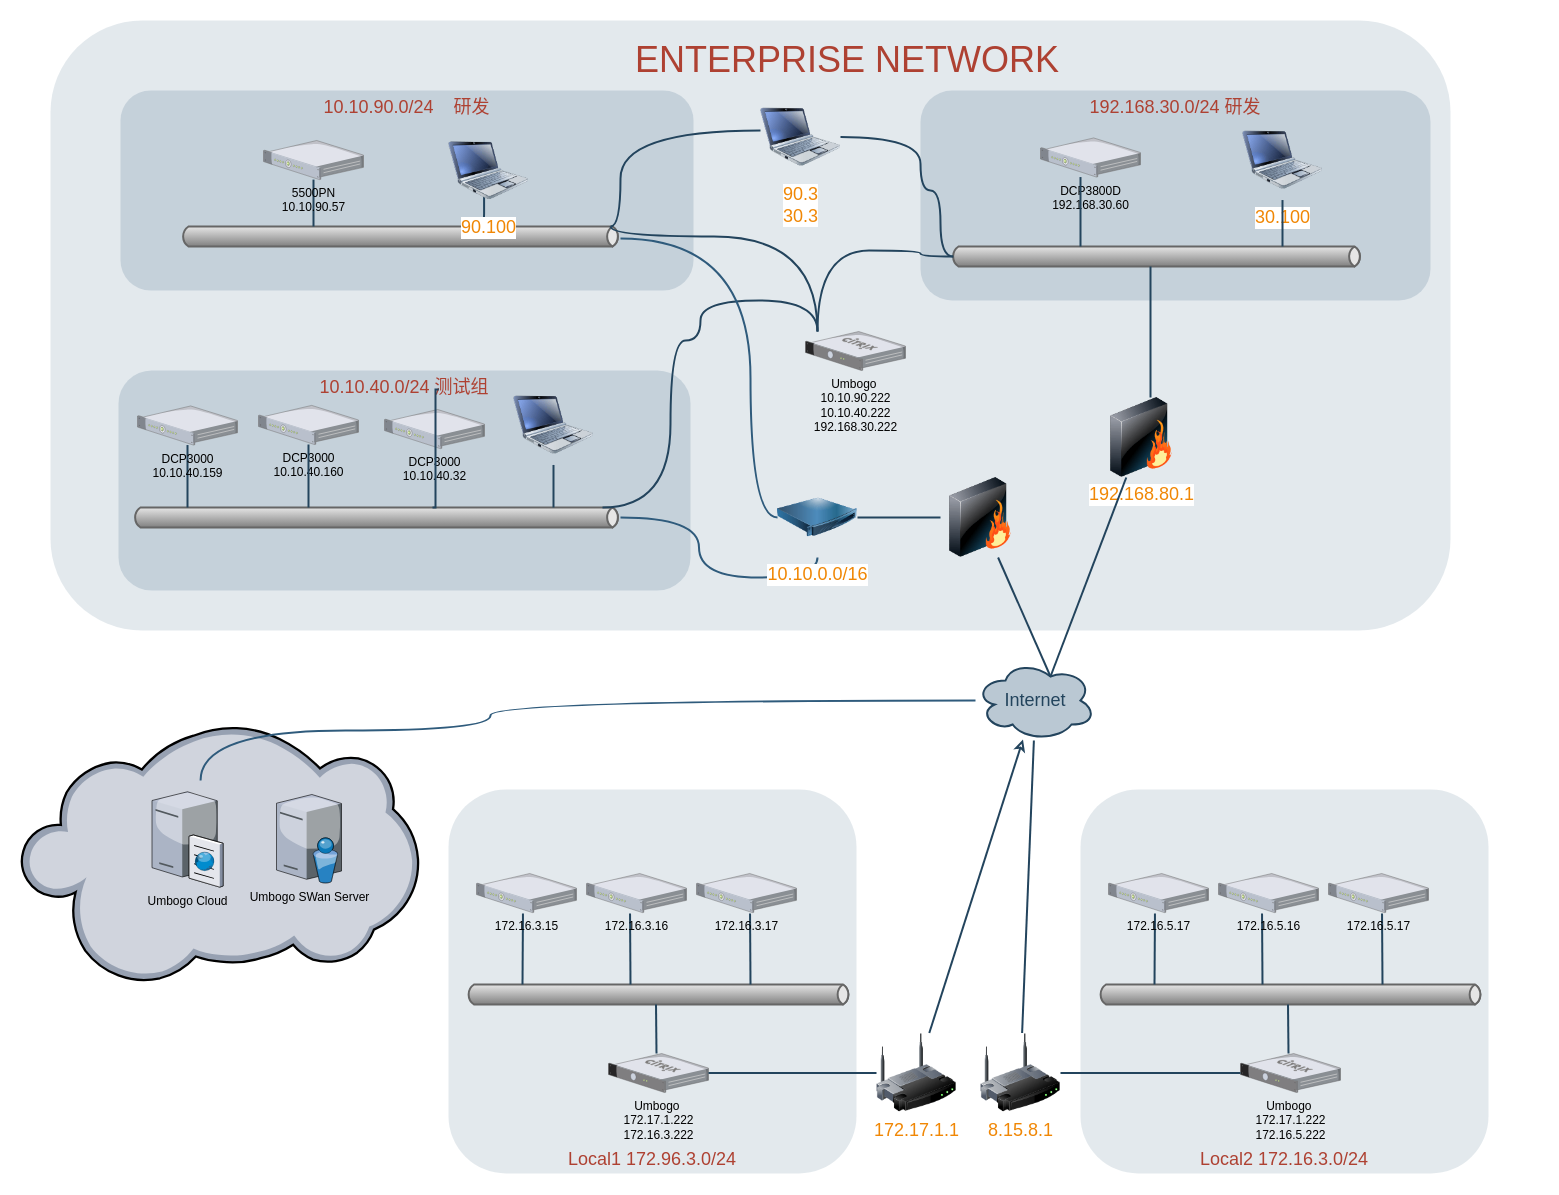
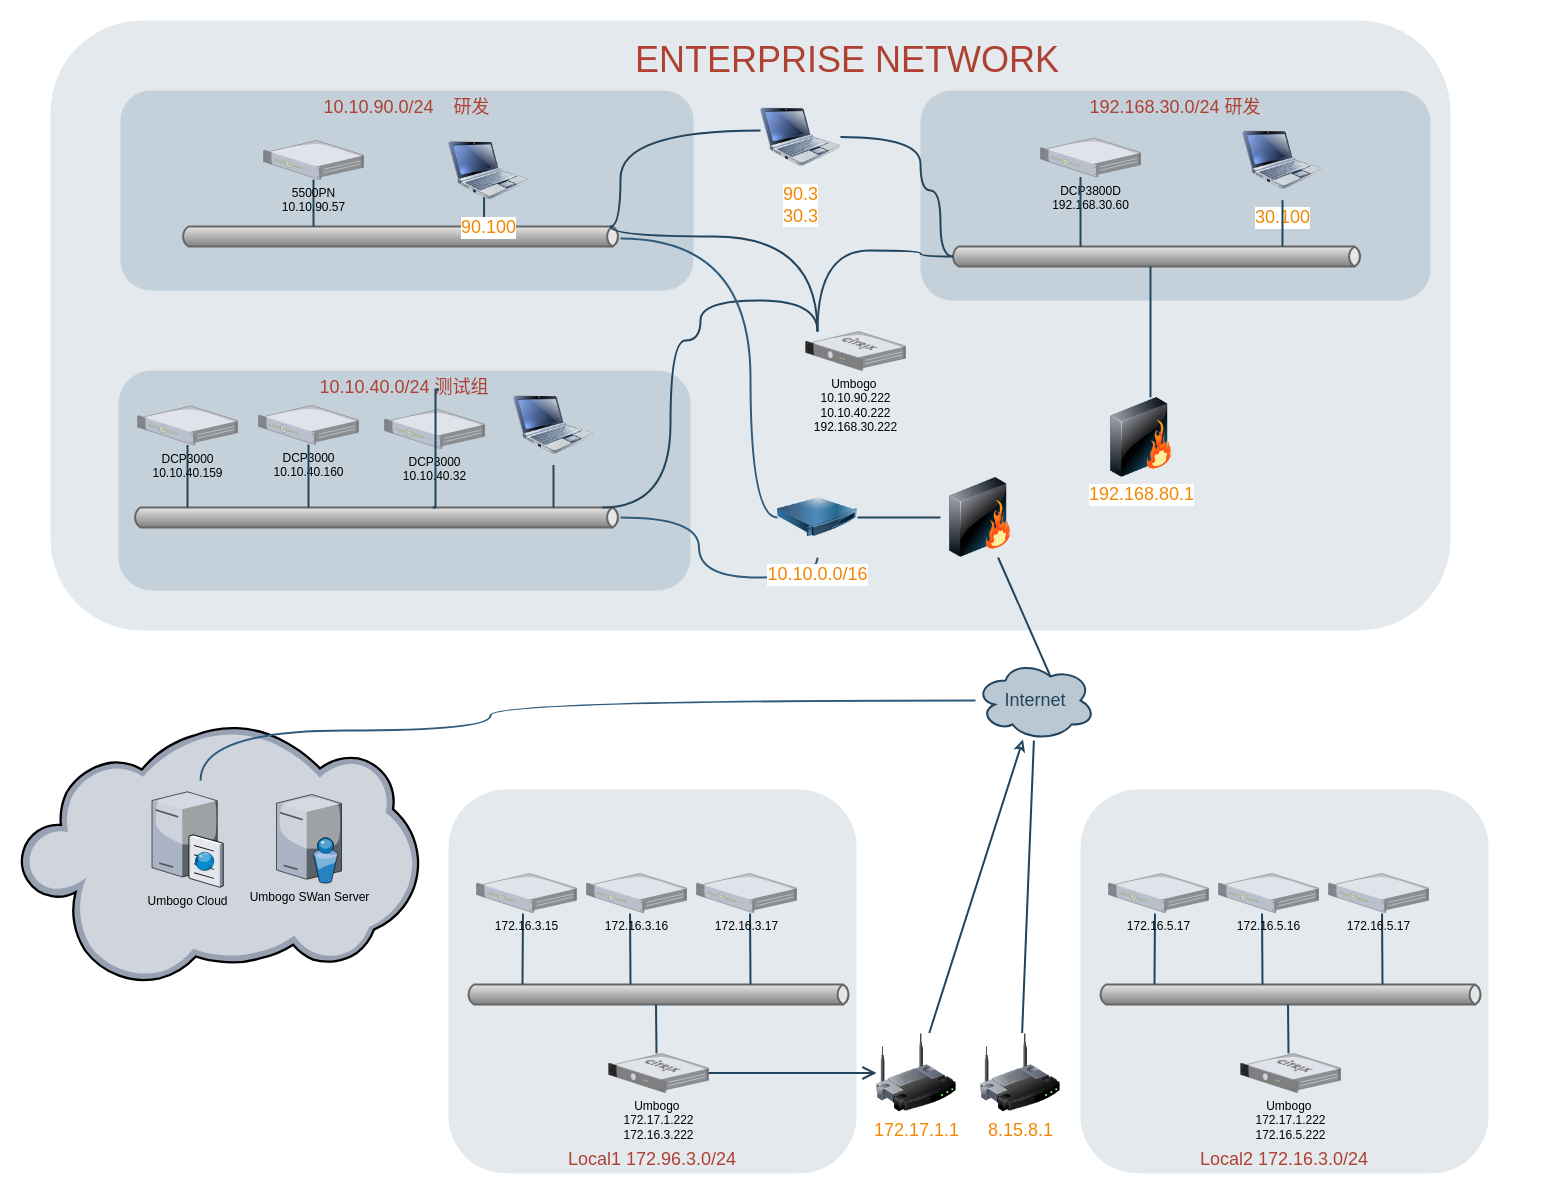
- <mxCell id="43" style="edgeStyle=none;rounded=0;html=1;startArrow=none;startFill=0;endArrow=none;endFill=0;fontSize=18;fontColor=#F08705;strokeColor=#23445D;strokeWidth=2;fontStyle=0;entryX=0.625;entryY=0.2;entryDx=0;entryDy=0;entryPerimeter=0;" edge="1" parent="1" source="42" target="7"><mxGeometry relative="1" as="geometry"><mxPoint x="867" y="654" as="sourcePoint" /><mxPoint x="1023" y="788" as="targetPoint" /></mxGeometry></mxCell>
- <mxCell id="56" value="" style="edgeStyle=elbowEdgeStyle;strokeWidth=2;rounded=0;endArrow=none;startArrow=none;startSize=10;endSize=10;dashed=0;html=1;strokeColor=#23445D;fontSize=18;fontColor=#F08705;startFill=0;endFill=0;fontStyle=0;" edge="1" parent="1" source="54" target="16"><mxGeometry relative="1" as="geometry"><mxPoint x="666" y="1014" as="sourcePoint" /><mxPoint x="665" y="1063" as="targetPoint" /></mxGeometry></mxCell>
+ <mxCell id="56" value="" style="edgeStyle=elbowEdgeStyle;strokeWidth=2;rounded=0;endArrow=open;startArrow=none;startSize=10;endSize=10;dashed=0;html=1;strokeColor=#23445D;fontSize=18;fontColor=#F08705;startFill=0;endFill=0;fontStyle=0;" edge="1" parent="1" source="54" target="16"><mxGeometry relative="1" as="geometry"><mxPoint x="666" y="1014" as="sourcePoint" /><mxPoint x="665" y="1063" as="targetPoint" /></mxGeometry></mxCell>
- <mxCell id="68" value="" style="edgeStyle=elbowEdgeStyle;strokeWidth=2;rounded=0;endArrow=none;startArrow=none;startSize=10;endSize=10;dashed=0;html=1;strokeColor=#23445D;fontSize=18;fontColor=#F08705;startFill=0;endFill=0;fontStyle=0;" edge="1" parent="1" source="66" target="59"><mxGeometry relative="1" as="geometry"><mxPoint x="1298" y="1014" as="sourcePoint" /><mxPoint x="1297" y="1063" as="targetPoint" /></mxGeometry></mxCell>
